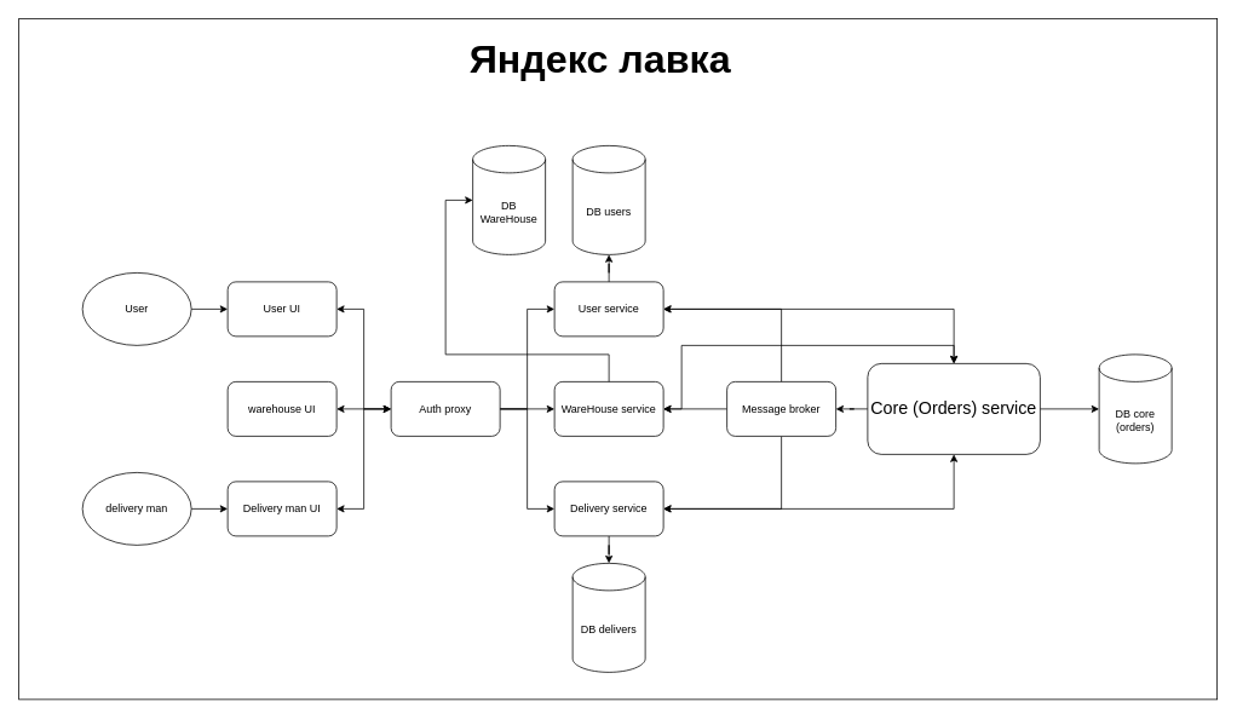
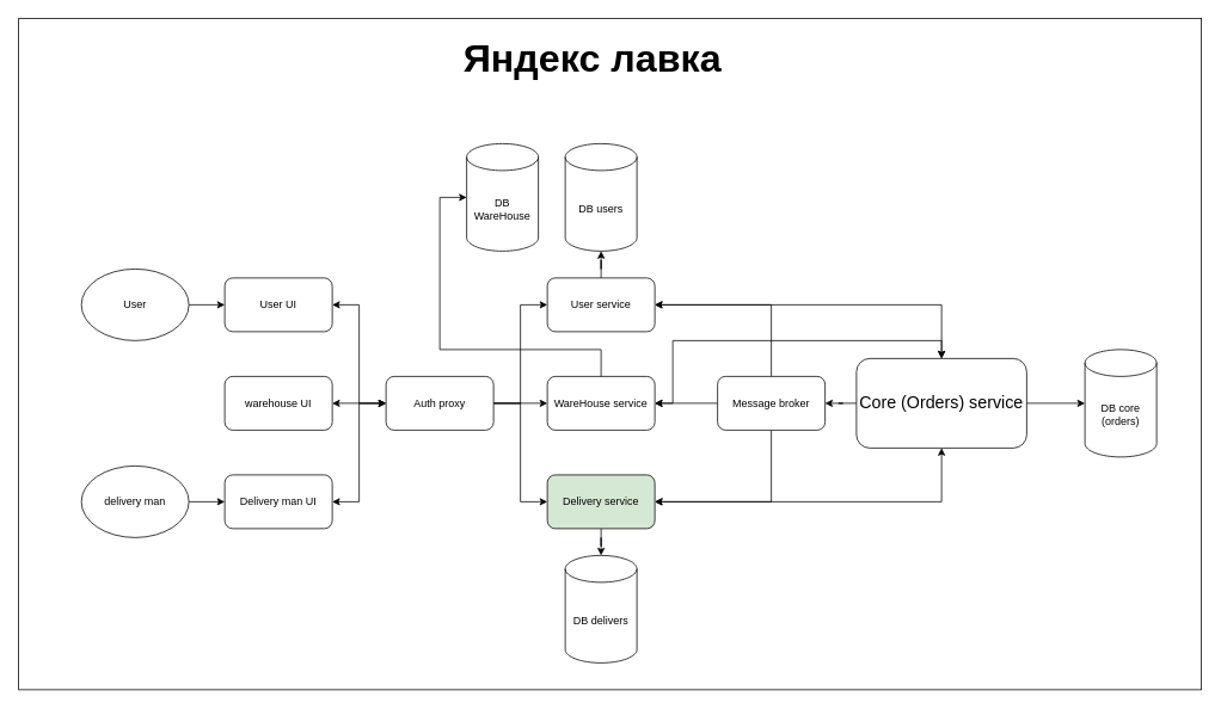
- <mxCell id="24" value="Delivery service" style="rounded=1;whiteSpace=wrap;html=1;" parent="1" vertex="1"><mxGeometry x="610" y="530" width="120" height="60" as="geometry" /></mxCell>
+ <mxCell id="24" value="Delivery service" style="rounded=1;whiteSpace=wrap;html=1;fillColor=#d5e8d4;" parent="1" vertex="1"><mxGeometry x="610" y="530" width="120" height="60" as="geometry" /></mxCell>
